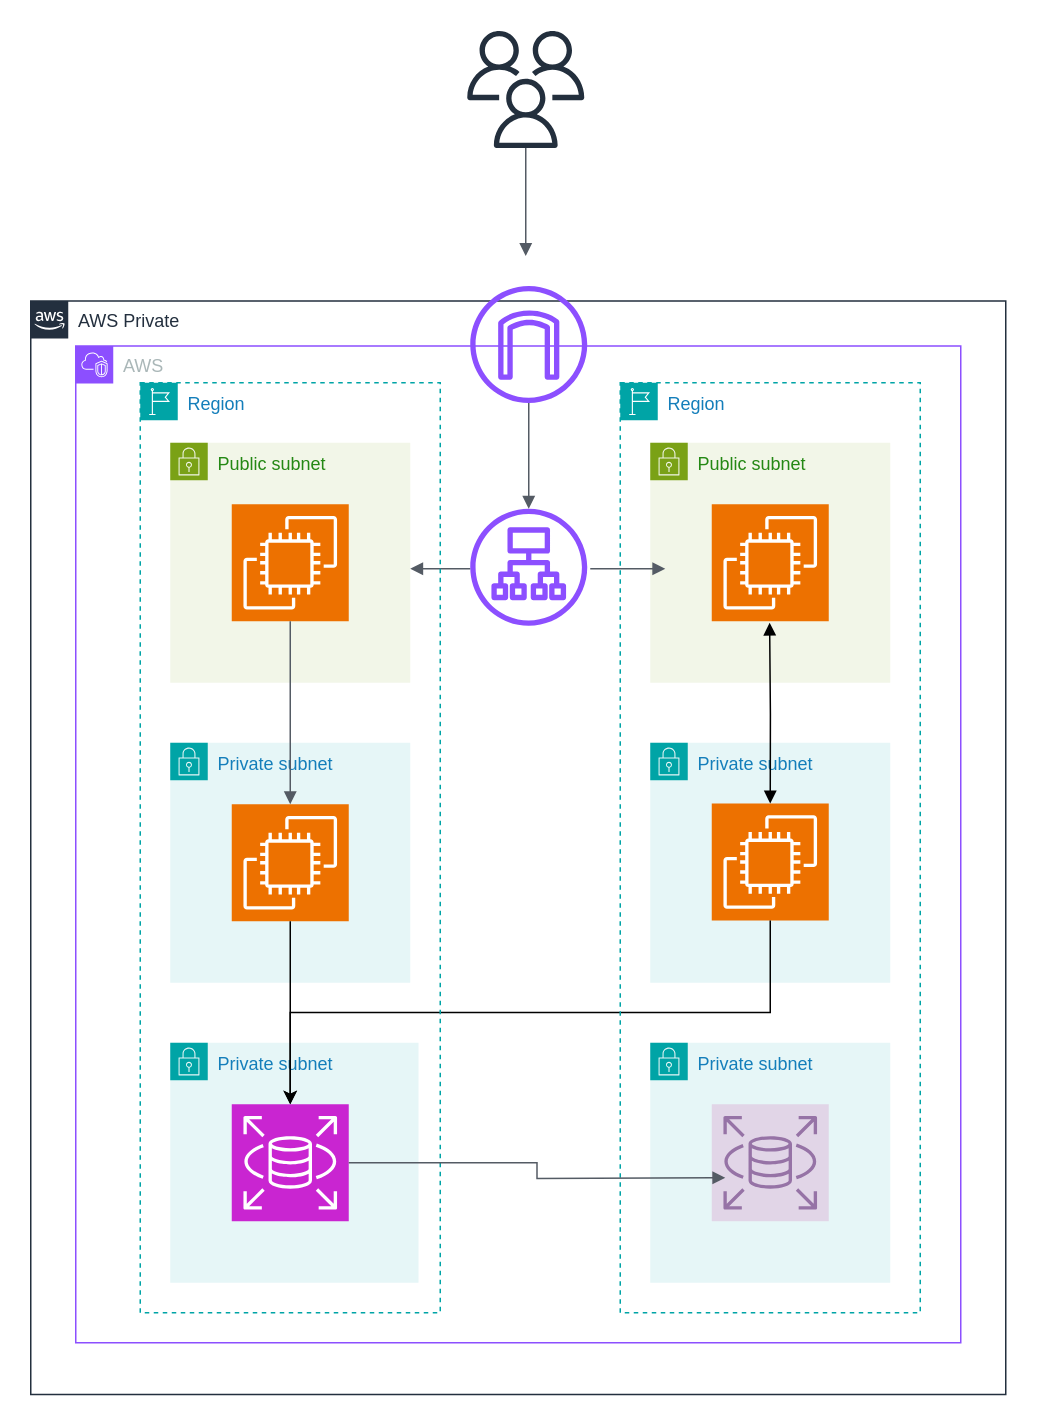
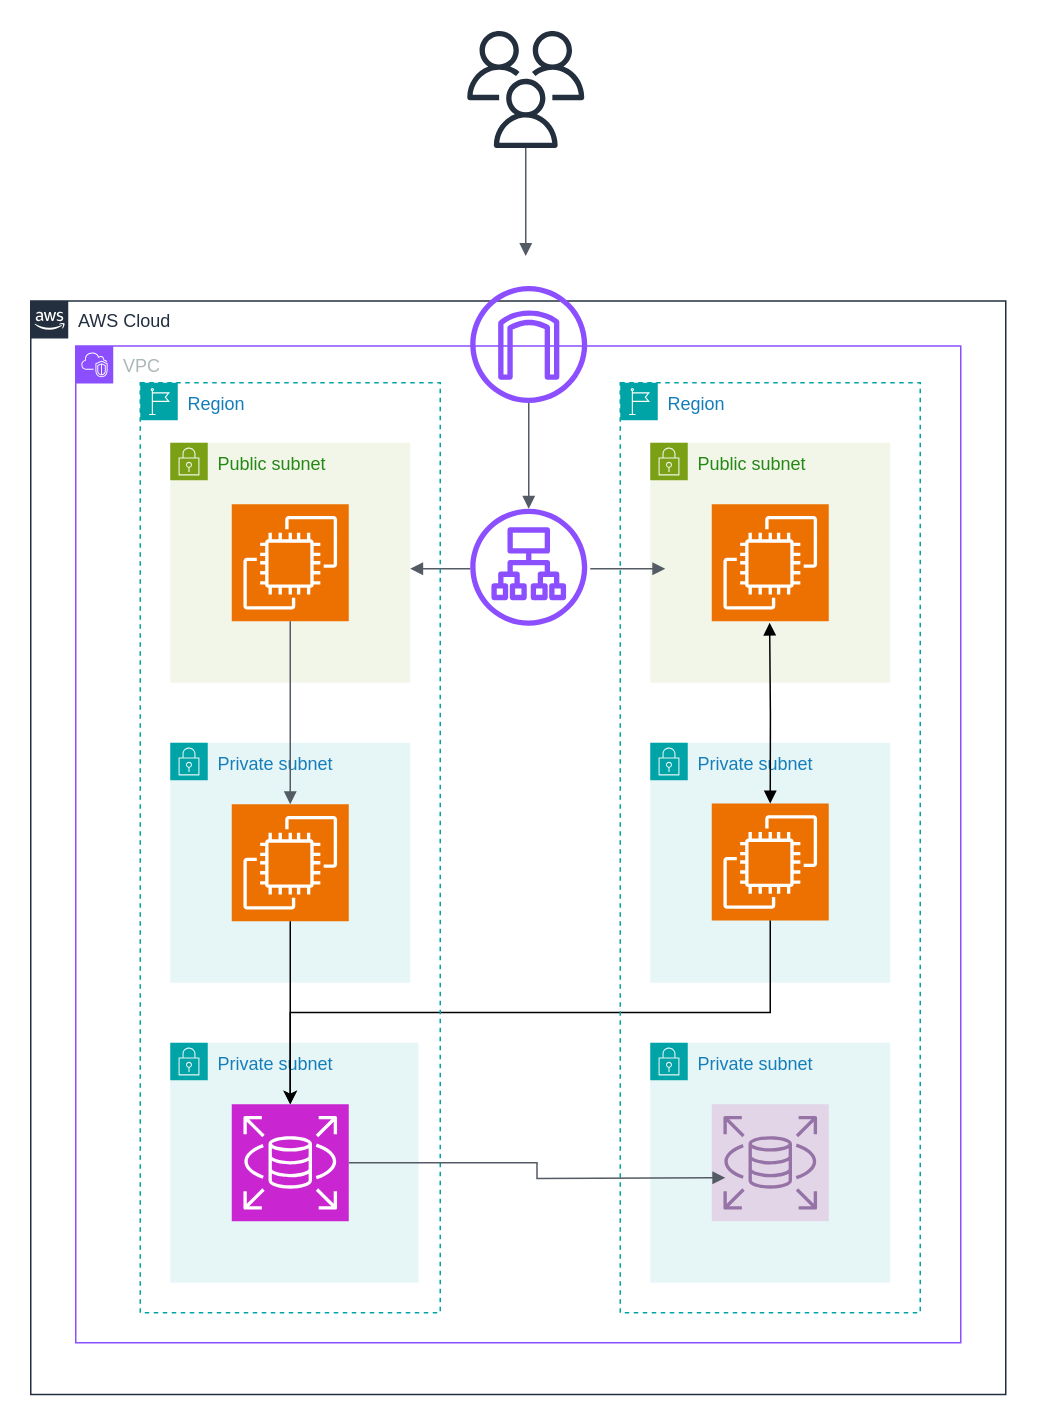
- <mxCell id="3" value="AWS Private" style="points=[[0,0],[0.25,0],[0.5,0],[0.75,0],[1,0],[1,0.25],[1,0.5],[1,0.75],[1,1],[0.75,1],[0.5,1],[0.25,1],[0,1],[0,0.75],[0,0.5],[0,0.25]];outlineConnect=0;gradientColor=none;html=1;whiteSpace=wrap;fontSize=12;fontStyle=0;container=1;pointerEvents=0;collapsible=0;recursiveResize=0;shape=mxgraph.aws4.group;grIcon=mxgraph.aws4.group_aws_cloud_alt;strokeColor=#232F3E;fillColor=none;verticalAlign=top;align=left;spacingLeft=30;fontColor=#232F3E;dashed=0;" vertex="1" parent="1"><mxGeometry x="20" y="200" width="650" height="729" as="geometry" /></mxCell>
+ <mxCell id="3" value="AWS Cloud" style="points=[[0,0],[0.25,0],[0.5,0],[0.75,0],[1,0],[1,0.25],[1,0.5],[1,0.75],[1,1],[0.75,1],[0.5,1],[0.25,1],[0,1],[0,0.75],[0,0.5],[0,0.25]];outlineConnect=0;gradientColor=none;html=1;whiteSpace=wrap;fontSize=12;fontStyle=0;container=1;pointerEvents=0;collapsible=0;recursiveResize=0;shape=mxgraph.aws4.group;grIcon=mxgraph.aws4.group_aws_cloud_alt;strokeColor=#232F3E;fillColor=none;verticalAlign=top;align=left;spacingLeft=30;fontColor=#232F3E;dashed=0;" vertex="1" parent="1"><mxGeometry x="20" y="200" width="650" height="729" as="geometry" /></mxCell>
- <mxCell id="26" value="AWS" style="points=[[0,0],[0.25,0],[0.5,0],[0.75,0],[1,0],[1,0.25],[1,0.5],[1,0.75],[1,1],[0.75,1],[0.5,1],[0.25,1],[0,1],[0,0.75],[0,0.5],[0,0.25]];outlineConnect=0;gradientColor=none;html=1;whiteSpace=wrap;fontSize=12;fontStyle=0;container=1;pointerEvents=0;collapsible=0;recursiveResize=0;shape=mxgraph.aws4.group;grIcon=mxgraph.aws4.group_vpc2;strokeColor=#8C4FFF;fillColor=none;verticalAlign=top;align=left;spacingLeft=30;fontColor=#AAB7B8;dashed=0;" vertex="1" parent="3"><mxGeometry x="30" y="30" width="590" height="664.5" as="geometry" /></mxCell>
+ <mxCell id="26" value="VPC" style="points=[[0,0],[0.25,0],[0.5,0],[0.75,0],[1,0],[1,0.25],[1,0.5],[1,0.75],[1,1],[0.75,1],[0.5,1],[0.25,1],[0,1],[0,0.75],[0,0.5],[0,0.25]];outlineConnect=0;gradientColor=none;html=1;whiteSpace=wrap;fontSize=12;fontStyle=0;container=1;pointerEvents=0;collapsible=0;recursiveResize=0;shape=mxgraph.aws4.group;grIcon=mxgraph.aws4.group_vpc2;strokeColor=#8C4FFF;fillColor=none;verticalAlign=top;align=left;spacingLeft=30;fontColor=#AAB7B8;dashed=0;" vertex="1" parent="3"><mxGeometry x="30" y="30" width="590" height="664.5" as="geometry" /></mxCell>
